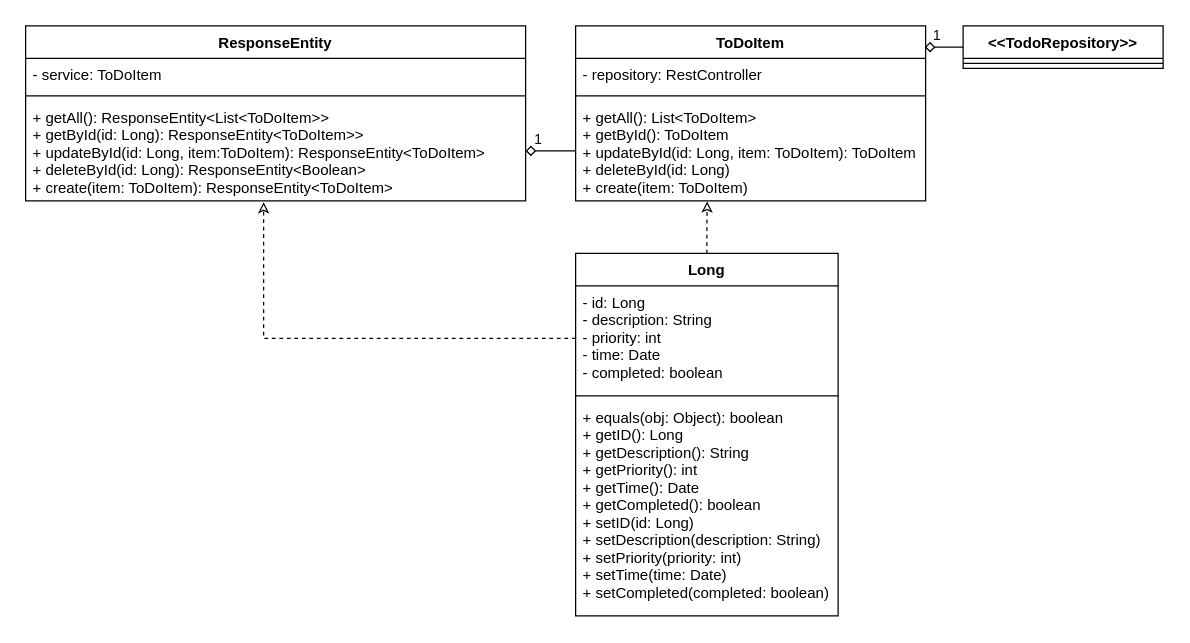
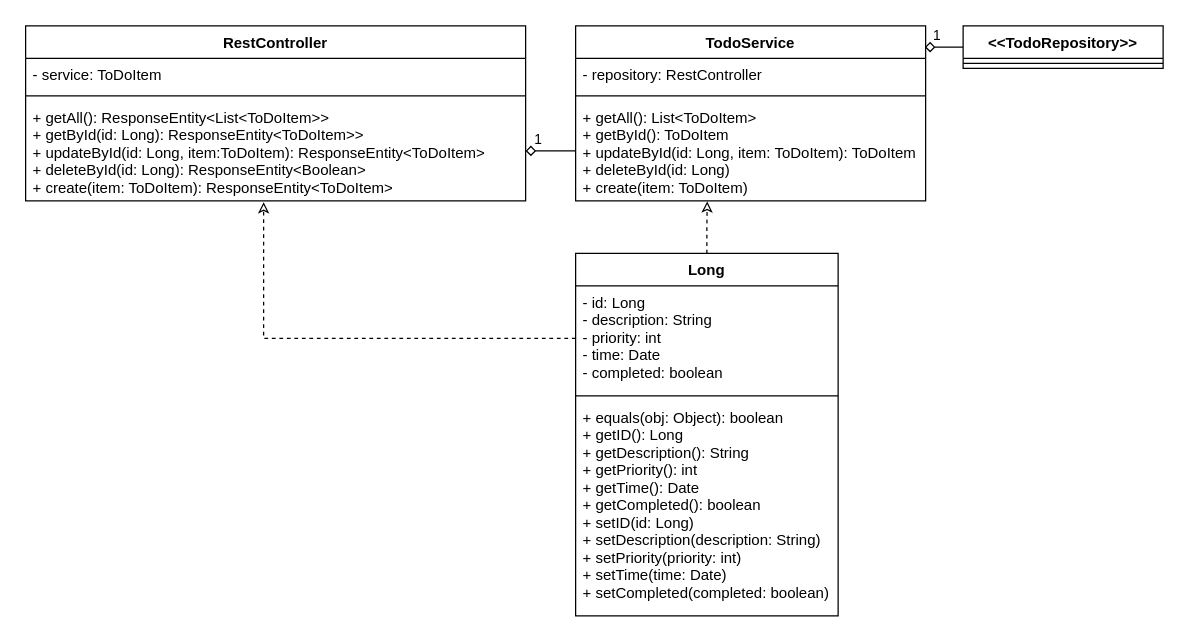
- <mxCell id="2" value="ResponseEntity" style="swimlane;fontStyle=1;align=center;verticalAlign=top;childLayout=stackLayout;horizontal=1;startSize=26;horizontalStack=0;resizeParent=1;resizeParentMax=0;resizeLast=0;collapsible=1;marginBottom=0;" vertex="1" parent="1"><mxGeometry x="20" y="20" width="400" height="140" as="geometry" /></mxCell>
+ <mxCell id="2" value="RestController" style="swimlane;fontStyle=1;align=center;verticalAlign=top;childLayout=stackLayout;horizontal=1;startSize=26;horizontalStack=0;resizeParent=1;resizeParentMax=0;resizeLast=0;collapsible=1;marginBottom=0;" vertex="1" parent="1"><mxGeometry x="20" y="20" width="400" height="140" as="geometry" /></mxCell>
- <mxCell id="9" value="ToDoItem" style="swimlane;fontStyle=1;align=center;verticalAlign=top;childLayout=stackLayout;horizontal=1;startSize=26;horizontalStack=0;resizeParent=1;resizeParentMax=0;resizeLast=0;collapsible=1;marginBottom=0;" vertex="1" parent="1"><mxGeometry x="460" y="20" width="280" height="140" as="geometry" /></mxCell>
+ <mxCell id="9" value="TodoService" style="swimlane;fontStyle=1;align=center;verticalAlign=top;childLayout=stackLayout;horizontal=1;startSize=26;horizontalStack=0;resizeParent=1;resizeParentMax=0;resizeLast=0;collapsible=1;marginBottom=0;" vertex="1" parent="1"><mxGeometry x="460" y="20" width="280" height="140" as="geometry" /></mxCell>
